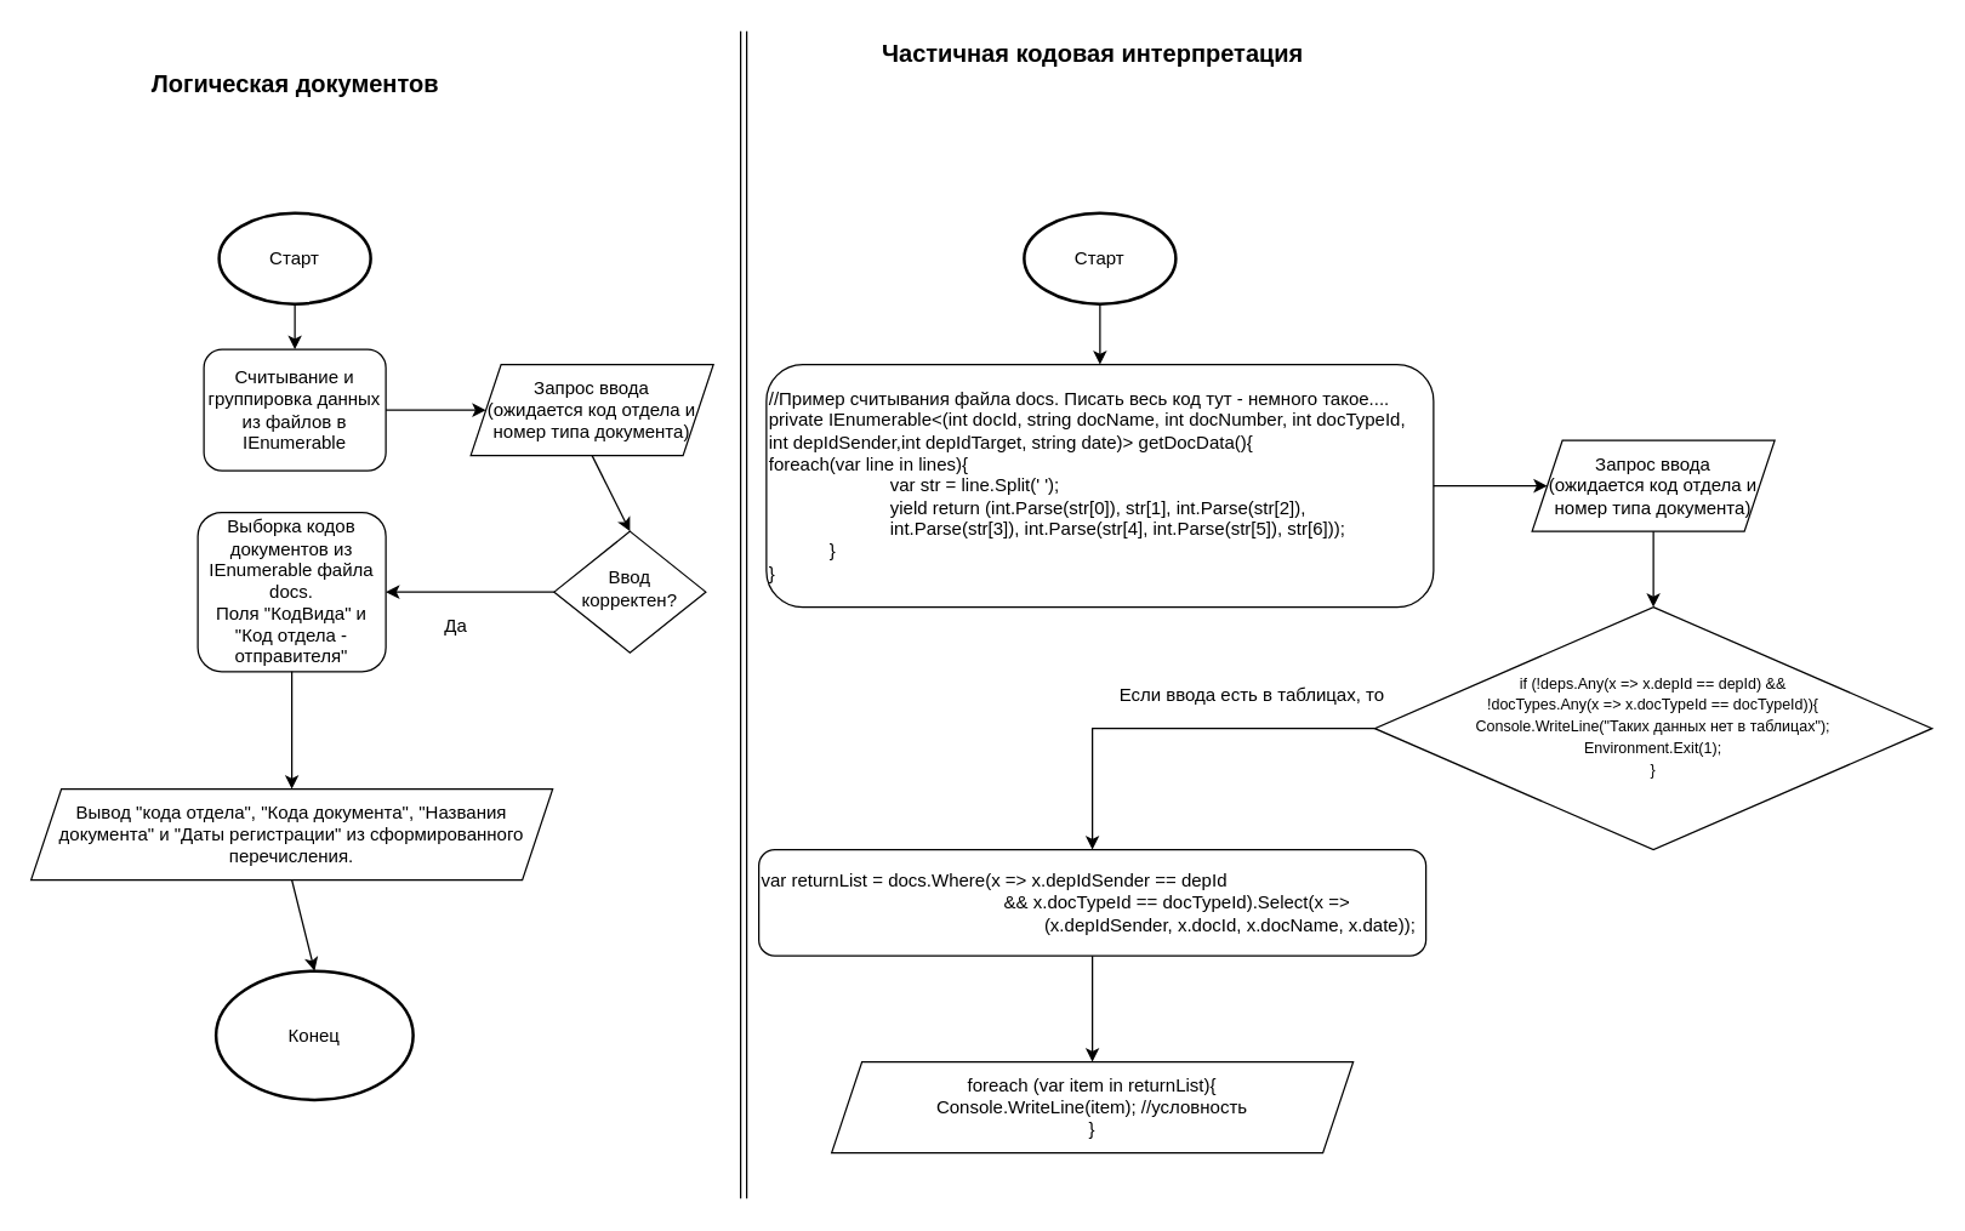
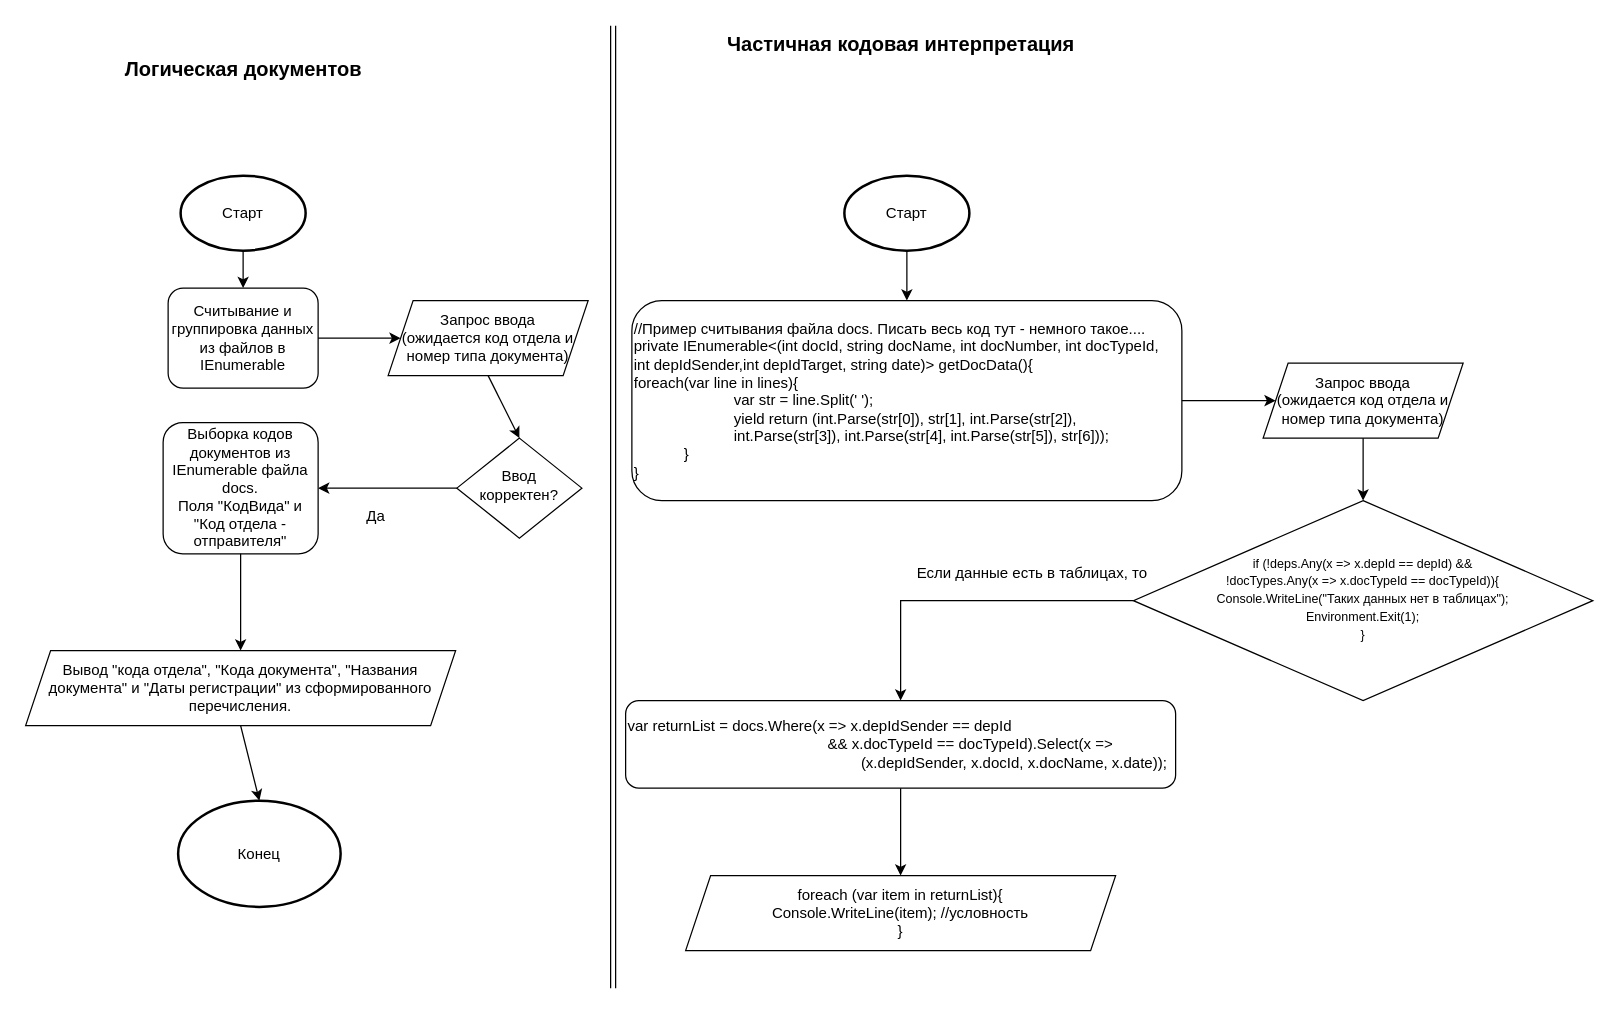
- <mxCell id="24" value="Если ввода есть в таблицах, то" style="text;html=1;align=center;verticalAlign=middle;resizable=0;points=[];autosize=1;strokeColor=none;fillColor=none;" vertex="1" parent="1"><mxGeometry x="720" y="442.5" width="210" height="30" as="geometry" /></mxCell>
+ <mxCell id="24" value="Если данные есть в таблицах, то" style="text;html=1;align=center;verticalAlign=middle;resizable=0;points=[];autosize=1;strokeColor=none;fillColor=none;" vertex="1" parent="1"><mxGeometry x="720" y="442.5" width="210" height="30" as="geometry" /></mxCell>
